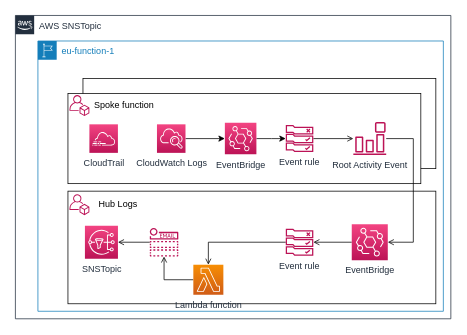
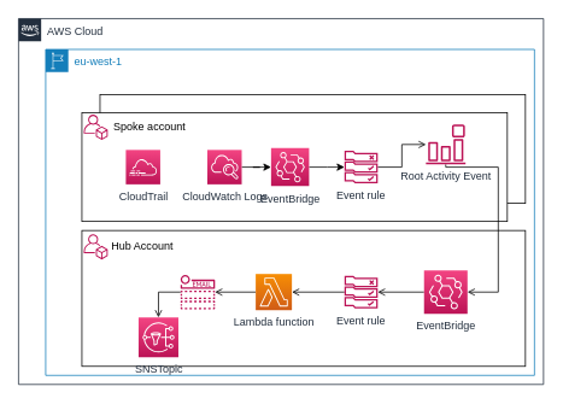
- <mxCell id="28" value="AWS SNSTopic" style="points=[[0,0],[0.25,0],[0.5,0],[0.75,0],[1,0],[1,0.25],[1,0.5],[1,0.75],[1,1],[0.75,1],[0.5,1],[0.25,1],[0,1],[0,0.75],[0,0.5],[0,0.25]];outlineConnect=0;gradientColor=none;html=1;whiteSpace=wrap;fontSize=12;fontStyle=0;shape=mxgraph.aws4.group;grIcon=mxgraph.aws4.group_aws_cloud_alt;strokeColor=#232F3E;fillColor=none;verticalAlign=top;align=left;spacingLeft=30;fontColor=#232F3E;dashed=0;" vertex="1" parent="1"><mxGeometry x="20" y="20" width="580" height="404" as="geometry" /></mxCell>
+ <mxCell id="28" value="AWS Cloud" style="points=[[0,0],[0.25,0],[0.5,0],[0.75,0],[1,0],[1,0.25],[1,0.5],[1,0.75],[1,1],[0.75,1],[0.5,1],[0.25,1],[0,1],[0,0.75],[0,0.5],[0,0.25]];outlineConnect=0;gradientColor=none;html=1;whiteSpace=wrap;fontSize=12;fontStyle=0;shape=mxgraph.aws4.group;grIcon=mxgraph.aws4.group_aws_cloud_alt;strokeColor=#232F3E;fillColor=none;verticalAlign=top;align=left;spacingLeft=30;fontColor=#232F3E;dashed=0;" vertex="1" parent="1"><mxGeometry x="20" y="20" width="580" height="404" as="geometry" /></mxCell>
- <mxCell id="2" value="eu-function-1" style="points=[[0,0],[0.25,0],[0.5,0],[0.75,0],[1,0],[1,0.25],[1,0.5],[1,0.75],[1,1],[0.75,1],[0.5,1],[0.25,1],[0,1],[0,0.75],[0,0.5],[0,0.25]];outlineConnect=0;gradientColor=none;html=1;whiteSpace=wrap;fontSize=12;fontStyle=0;shape=mxgraph.aws4.group;grIcon=mxgraph.aws4.group_region;strokeColor=#147EBA;fillColor=none;verticalAlign=top;align=left;spacingLeft=30;fontColor=#147EBA;dashed=0;" parent="1" vertex="1"><mxGeometry x="50" y="54" width="540" height="360" as="geometry" /></mxCell>
+ <mxCell id="2" value="eu-west-1" style="points=[[0,0],[0.25,0],[0.5,0],[0.75,0],[1,0],[1,0.25],[1,0.5],[1,0.75],[1,1],[0.75,1],[0.5,1],[0.25,1],[0,1],[0,0.75],[0,0.5],[0,0.25]];outlineConnect=0;gradientColor=none;html=1;whiteSpace=wrap;fontSize=12;fontStyle=0;shape=mxgraph.aws4.group;grIcon=mxgraph.aws4.group_region;strokeColor=#147EBA;fillColor=none;verticalAlign=top;align=left;spacingLeft=30;fontColor=#147EBA;dashed=0;" parent="1" vertex="1"><mxGeometry x="50" y="54" width="540" height="360" as="geometry" /></mxCell>
- <mxCell id="6" value="Spoke function" style="text;html=1;strokeColor=none;fillColor=none;align=center;verticalAlign=middle;whiteSpace=wrap;rounded=0;" parent="1" vertex="1"><mxGeometry x="100" y="130" width="130" height="20" as="geometry" /></mxCell>
+ <mxCell id="6" value="Spoke account" style="text;html=1;strokeColor=none;fillColor=none;align=center;verticalAlign=middle;whiteSpace=wrap;rounded=0;" parent="1" vertex="1"><mxGeometry x="100" y="130" width="130" height="20" as="geometry" /></mxCell>
- <mxCell id="8" value="CloudTrail" style="outlineConnect=0;fontColor=#232F3E;gradientColor=#F34482;gradientDirection=north;fillColor=#BC1356;strokeColor=#ffffff;dashed=0;verticalLabelPosition=bottom;verticalAlign=top;align=center;html=1;fontSize=12;fontStyle=0;aspect=fixed;shape=mxgraph.aws4.resourceIcon;resIcon=mxgraph.aws4.cloudtrail;" parent="1" vertex="1"><mxGeometry x="118.56" y="165" width="38" height="38" as="geometry" /></mxCell>
+ <mxCell id="8" value="CloudTrail" style="outlineConnect=0;fontColor=#232F3E;gradientColor=#F34482;gradientDirection=north;fillColor=#BC1356;strokeColor=#ffffff;dashed=0;verticalLabelPosition=bottom;verticalAlign=top;align=center;html=1;fontSize=12;fontStyle=0;aspect=fixed;shape=mxgraph.aws4.resourceIcon;resIcon=mxgraph.aws4.cloudtrail;" parent="1" vertex="1"><mxGeometry x="138.56" y="165" width="38" height="38" as="geometry" /></mxCell>
- <mxCell id="10" value="CloudWatch Logs" style="outlineConnect=0;fontColor=#232F3E;gradientColor=#F34482;gradientDirection=north;fillColor=#BC1356;strokeColor=#ffffff;dashed=0;verticalLabelPosition=bottom;verticalAlign=top;align=center;html=1;fontSize=12;fontStyle=0;aspect=fixed;shape=mxgraph.aws4.resourceIcon;resIcon=mxgraph.aws4.cloudwatch;" parent="1" vertex="1"><mxGeometry x="208.56" y="165" width="38" height="38" as="geometry" /></mxCell>
+ <mxCell id="10" value="CloudWatch Logs" style="outlineConnect=0;fontColor=#232F3E;gradientColor=#F34482;gradientDirection=north;fillColor=#BC1356;strokeColor=#ffffff;dashed=0;verticalLabelPosition=bottom;verticalAlign=top;align=center;html=1;fontSize=12;fontStyle=0;aspect=fixed;shape=mxgraph.aws4.resourceIcon;resIcon=mxgraph.aws4.cloudwatch;" parent="1" vertex="1"><mxGeometry x="228.56" y="165" width="38" height="38" as="geometry" /></mxCell>
- <mxCell id="14" value="Root Activity Event" style="outlineConnect=0;fontColor=#232F3E;gradientColor=none;fillColor=#BC1356;strokeColor=none;dashed=0;verticalLabelPosition=bottom;verticalAlign=top;align=center;html=1;fontSize=12;fontStyle=0;aspect=fixed;pointerEvents=1;shape=mxgraph.aws4.event_event_based;" parent="1" vertex="1"><mxGeometry x="470" y="162" width="44" height="44" as="geometry" /></mxCell>
+ <mxCell id="14" value="Root Activity Event" style="outlineConnect=0;fontColor=#232F3E;gradientColor=none;fillColor=#BC1356;strokeColor=none;dashed=0;verticalLabelPosition=bottom;verticalAlign=top;align=center;html=1;fontSize=12;fontStyle=0;aspect=fixed;pointerEvents=1;shape=mxgraph.aws4.event_event_based;" parent="1" vertex="1"><mxGeometry x="470" y="137" width="44" height="44" as="geometry" /></mxCell>
- <mxCell id="7" value="Hub Logs" style="text;html=1;strokeColor=none;fillColor=none;align=center;verticalAlign=middle;whiteSpace=wrap;rounded=0;" parent="1" vertex="1"><mxGeometry x="92" y="262" width="130" height="20" as="geometry" /></mxCell>
+ <mxCell id="7" value="Hub Account" style="text;html=1;strokeColor=none;fillColor=none;align=center;verticalAlign=middle;whiteSpace=wrap;rounded=0;" parent="1" vertex="1"><mxGeometry x="92" y="262" width="130" height="20" as="geometry" /></mxCell>
- <mxCell id="21" value="&lt;div&gt;SNSTopic&lt;/div&gt;" style="outlineConnect=0;fontColor=#232F3E;gradientColor=#F34482;gradientDirection=north;fillColor=#BC1356;strokeColor=#ffffff;dashed=0;verticalLabelPosition=bottom;verticalAlign=top;align=center;html=1;fontSize=12;fontStyle=0;aspect=fixed;shape=mxgraph.aws4.resourceIcon;resIcon=mxgraph.aws4.sns;" parent="1" vertex="1"><mxGeometry x="112.61" y="300" width="44" height="44" as="geometry" /></mxCell>
+ <mxCell id="21" value="&lt;div&gt;SNSTopic&lt;/div&gt;" style="outlineConnect=0;fontColor=#232F3E;gradientColor=#F34482;gradientDirection=north;fillColor=#BC1356;strokeColor=#ffffff;dashed=0;verticalLabelPosition=bottom;verticalAlign=top;align=center;html=1;fontSize=12;fontStyle=0;aspect=fixed;shape=mxgraph.aws4.resourceIcon;resIcon=mxgraph.aws4.sns;" parent="1" vertex="1"><mxGeometry x="152.61" y="350" width="44" height="44" as="geometry" /></mxCell>
- <mxCell id="20" value="Lambda function" style="outlineConnect=0;fontColor=#232F3E;gradientColor=#F78E04;gradientDirection=north;fillColor=#D05C17;strokeColor=#ffffff;dashed=0;verticalLabelPosition=bottom;verticalAlign=top;align=center;html=1;fontSize=12;fontStyle=0;aspect=fixed;shape=mxgraph.aws4.resourceIcon;resIcon=mxgraph.aws4.lambda;" parent="1" vertex="1"><mxGeometry x="257" y="352" width="40" height="40" as="geometry" /></mxCell>
+ <mxCell id="20" value="Lambda function" style="outlineConnect=0;fontColor=#232F3E;gradientColor=#F78E04;gradientDirection=north;fillColor=#D05C17;strokeColor=#ffffff;dashed=0;verticalLabelPosition=bottom;verticalAlign=top;align=center;html=1;fontSize=12;fontStyle=0;aspect=fixed;shape=mxgraph.aws4.resourceIcon;resIcon=mxgraph.aws4.lambda;" parent="1" vertex="1"><mxGeometry x="282" y="302" width="40" height="40" as="geometry" /></mxCell>
